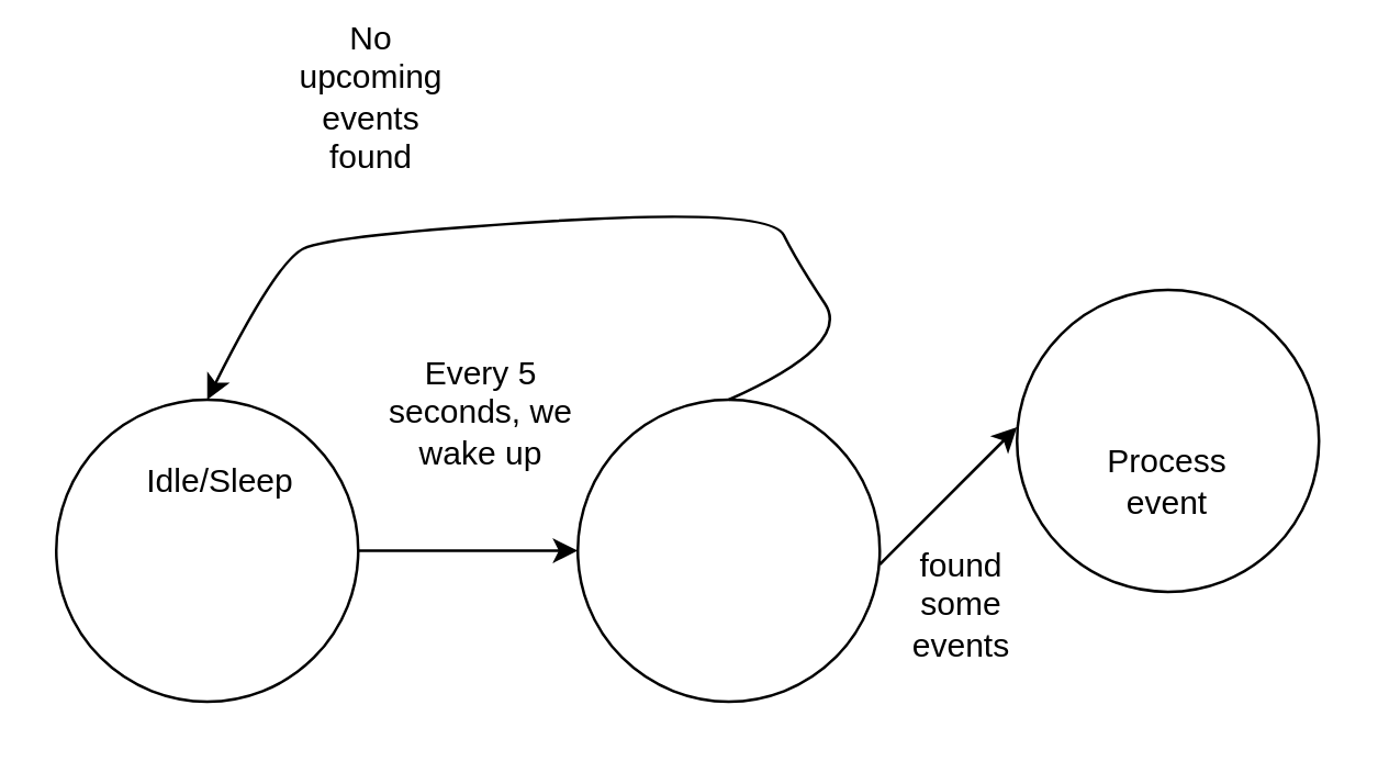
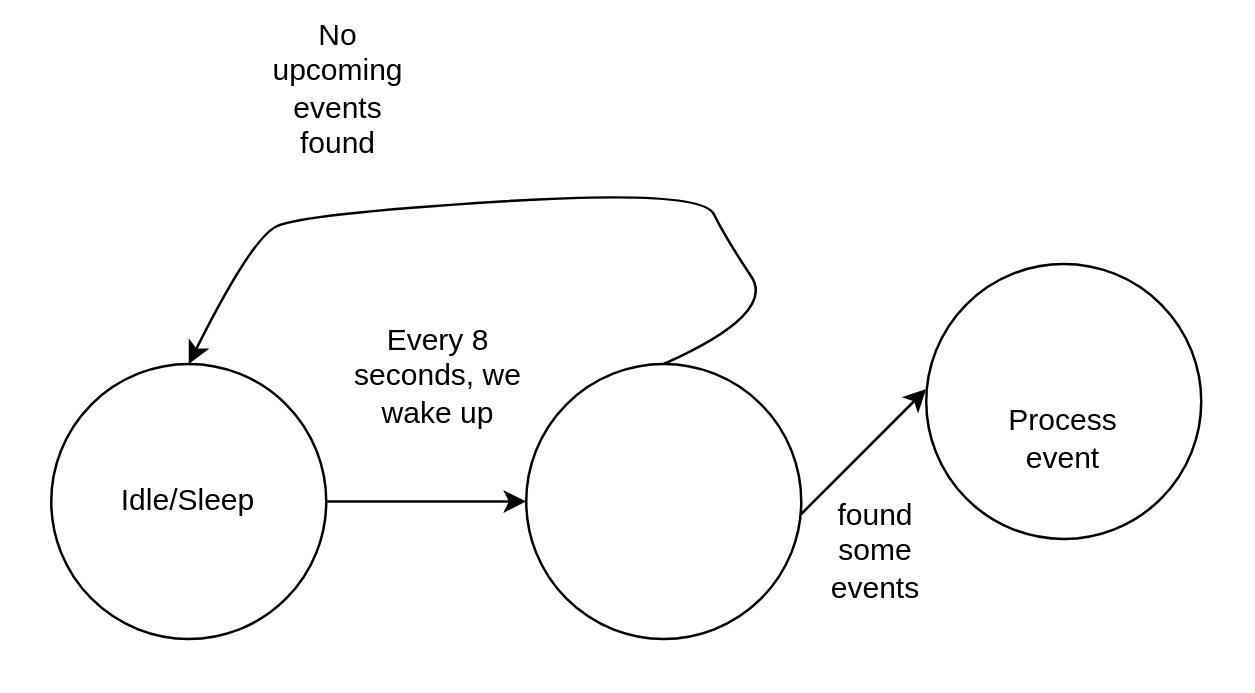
- <mxCell id="6" value="Every 5 seconds, we wake up" style="text;html=1;align=center;verticalAlign=middle;whiteSpace=wrap;rounded=0;" vertex="1" parent="1"><mxGeometry x="130" y="125" width="90" height="50" as="geometry" /></mxCell>
+ <mxCell id="6" value="Every 8 seconds, we wake up" style="text;html=1;align=center;verticalAlign=middle;whiteSpace=wrap;rounded=0;" vertex="1" parent="1"><mxGeometry x="130" y="125" width="90" height="50" as="geometry" /></mxCell>
- <mxCell id="3" value="Idle/Sleep" style="text;html=1;align=center;verticalAlign=middle;whiteSpace=wrap;rounded=0;" vertex="1" parent="1"><mxGeometry x="50" y="160" width="60" height="30" as="geometry" /></mxCell>
+ <mxCell id="3" value="Idle/Sleep" style="text;html=1;align=center;verticalAlign=middle;whiteSpace=wrap;rounded=0;" vertex="1" parent="1"><mxGeometry x="45" y="185" width="60" height="30" as="geometry" /></mxCell>
